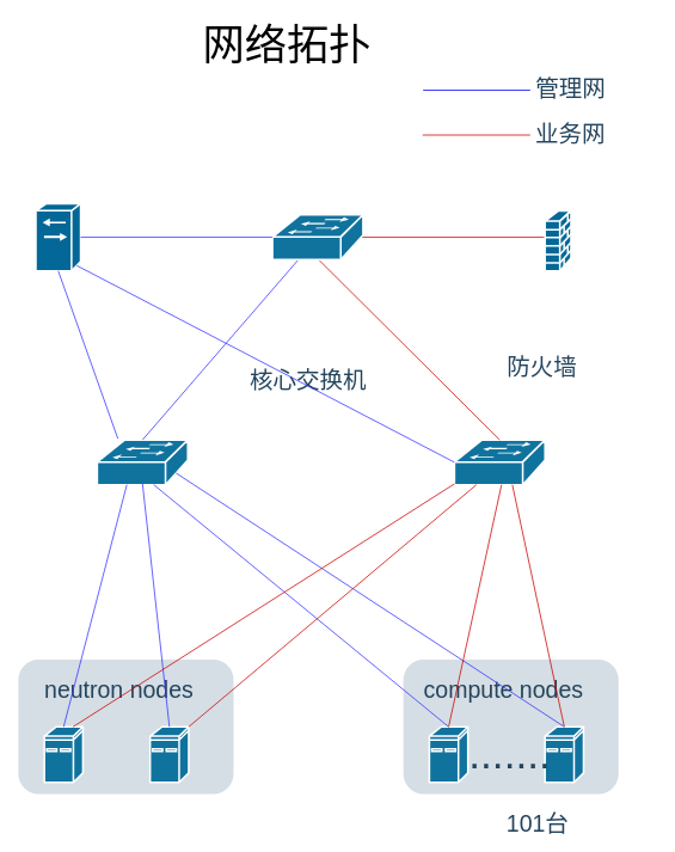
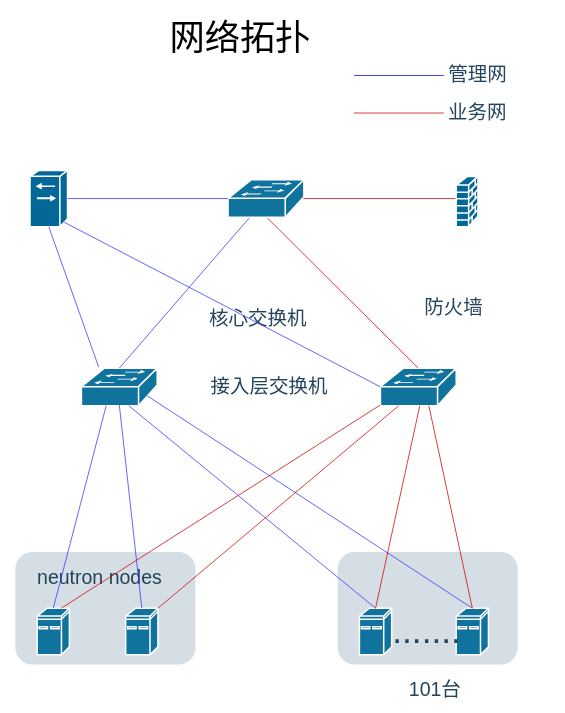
+ <mxCell id="14" value="&lt;span style=&quot;color: rgb(35 , 68 , 93) ; font-size: 26px ; font-weight: 400&quot;&gt;接入层交换机&lt;/span&gt;" style="rounded=1;whiteSpace=wrap;html=1;strokeColor=none;fillColor=none;fontSize=26;fontColor=#742B21;align=center;fontStyle=1;spacing=2;verticalAlign=middle;horizontal=1;" vertex="1" parent="1"><mxGeometry x="249.5" y="506" width="217" height="18" as="geometry" /></mxCell>
- <mxCell id="7" value="&lt;span style=&quot;color: rgb(35 , 68 , 93) ; font-size: 26px ; font-weight: 400&quot;&gt;compute nodes&lt;/span&gt;" style="rounded=1;whiteSpace=wrap;html=1;strokeColor=none;fillColor=none;fontSize=26;fontColor=#742B21;align=center;fontStyle=1;spacing=2;verticalAlign=middle;horizontal=1;" vertex="1" parent="1"><mxGeometry x="453" y="760" width="217" height="18" as="geometry" /></mxCell>
- <mxCell id="11" value="&lt;span style=&quot;color: rgb(35 , 68 , 93) ; font-size: 26px ; font-weight: 400&quot;&gt;101台&lt;/span&gt;" style="rounded=1;whiteSpace=wrap;html=1;strokeColor=none;fillColor=none;fontSize=26;fontColor=#742B21;align=center;fontStyle=1;spacing=2;verticalAlign=middle;horizontal=1;" vertex="1" parent="1"><mxGeometry x="491" y="910" width="217" height="18" as="geometry" /></mxCell>
+ <mxCell id="11" value="&lt;span style=&quot;color: rgb(35 , 68 , 93) ; font-size: 26px ; font-weight: 400&quot;&gt;101台&lt;/span&gt;" style="rounded=1;whiteSpace=wrap;html=1;strokeColor=none;fillColor=none;fontSize=26;fontColor=#742B21;align=center;fontStyle=1;spacing=2;verticalAlign=middle;horizontal=1;" vertex="1" parent="1"><mxGeometry x="471" y="910" width="217" height="18" as="geometry" /></mxCell>
